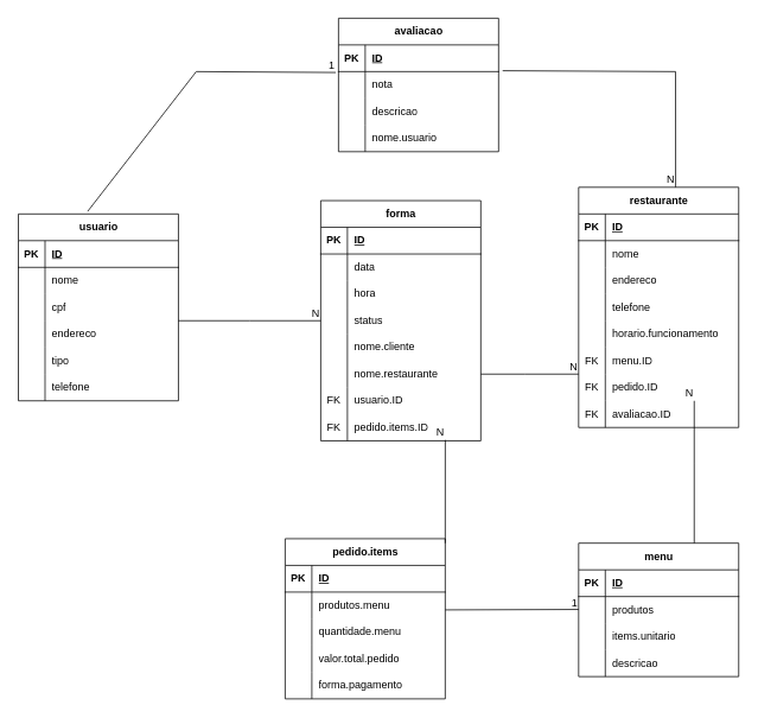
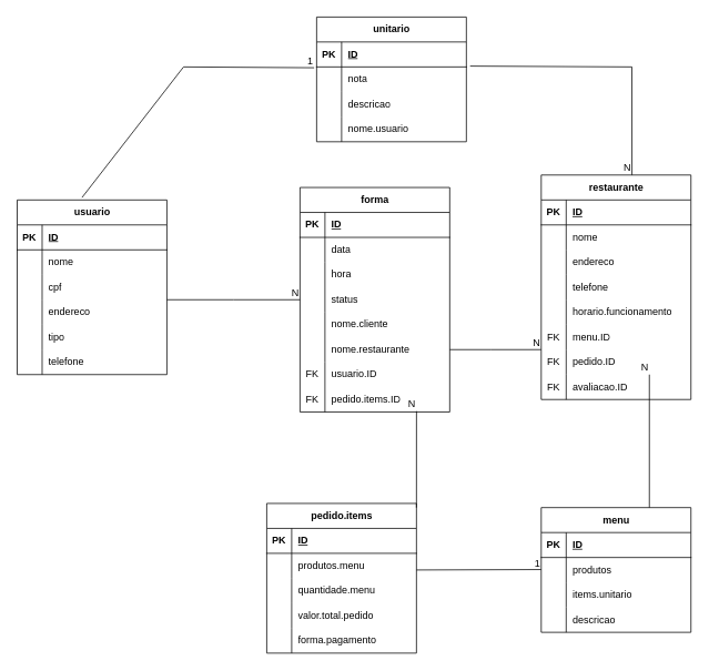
- <mxCell id="110" value="avaliacao" style="shape=table;startSize=30;container=1;collapsible=1;childLayout=tableLayout;fixedRows=1;rowLines=0;fontStyle=1;align=center;resizeLast=1;html=1;" vertex="1" parent="1"><mxGeometry x="380" y="20" width="180" height="150" as="geometry" /></mxCell>
+ <mxCell id="110" value="unitario" style="shape=table;startSize=30;container=1;collapsible=1;childLayout=tableLayout;fixedRows=1;rowLines=0;fontStyle=1;align=center;resizeLast=1;html=1;" vertex="1" parent="1"><mxGeometry x="380" y="20" width="180" height="150" as="geometry" /></mxCell>
